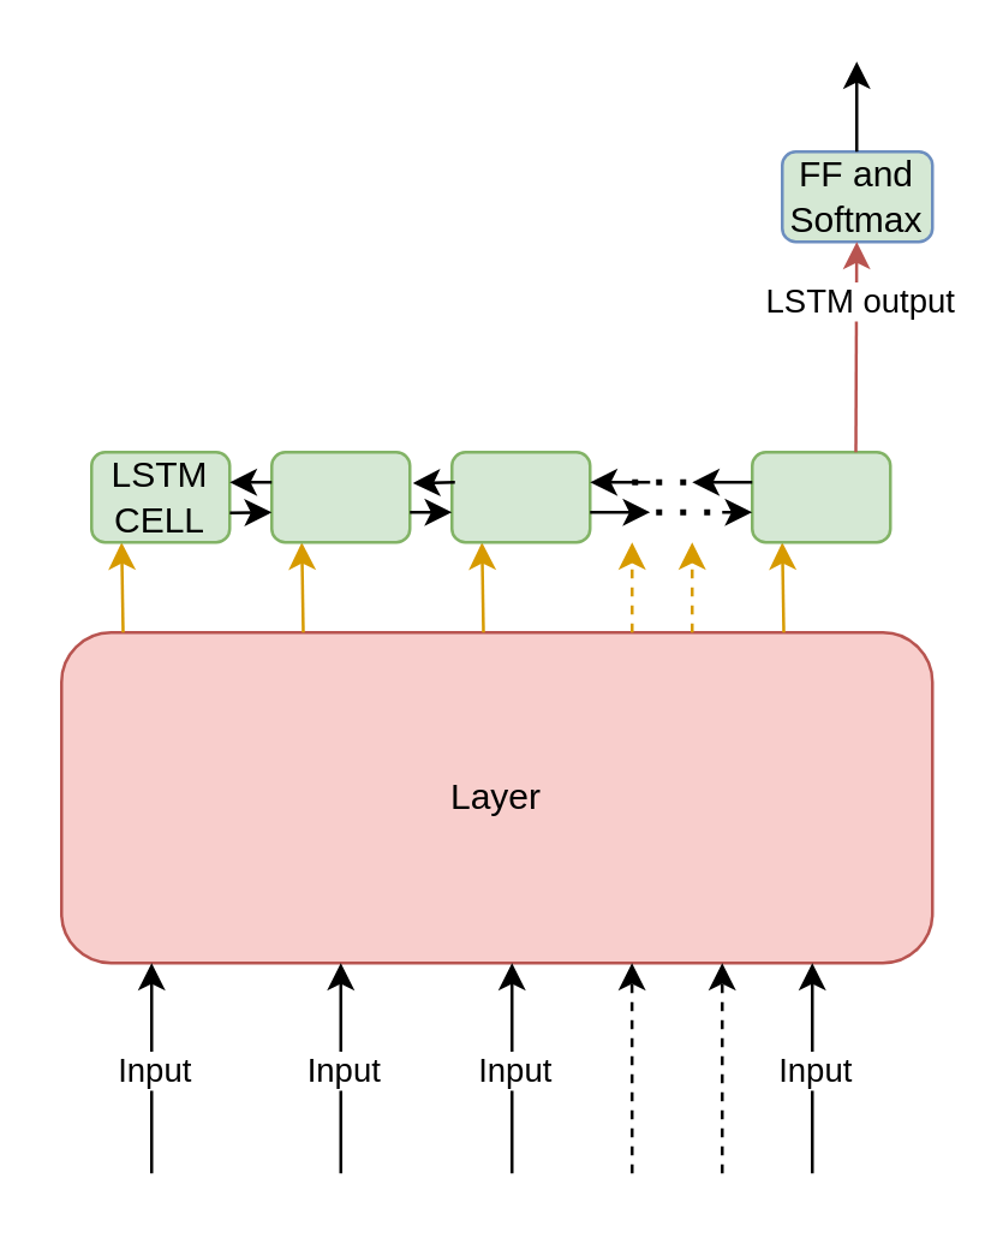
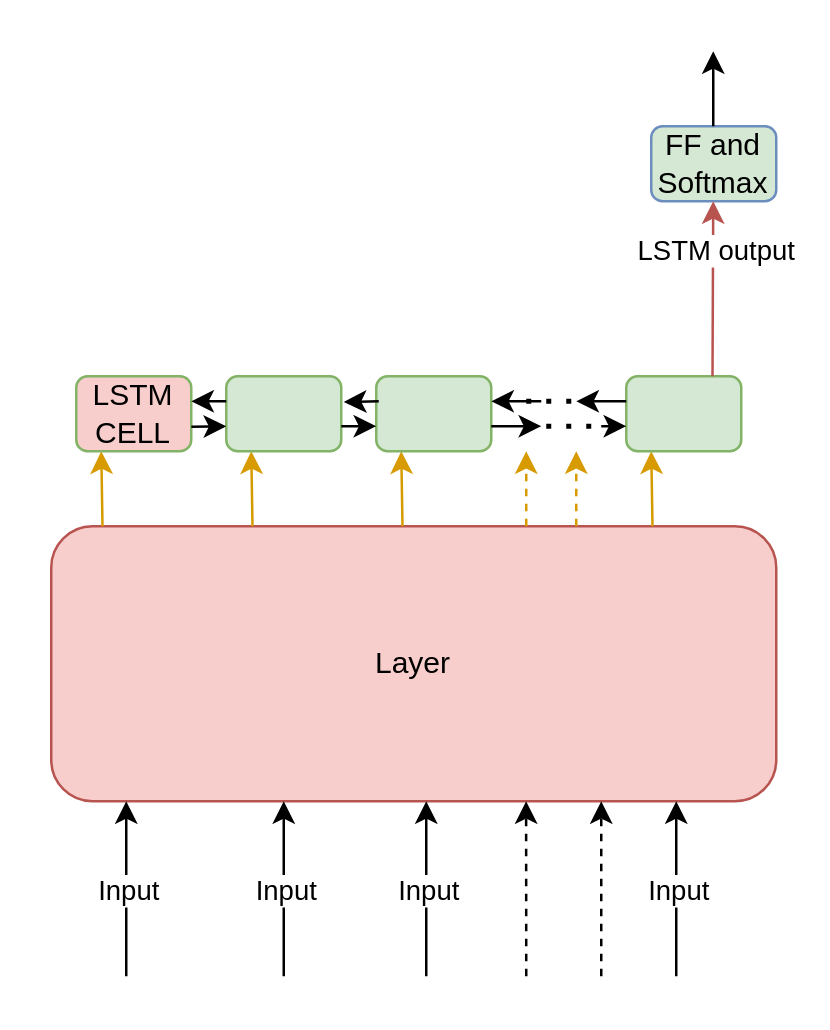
- <mxCell id="15" value="LSTM CELL" style="rounded=1;whiteSpace=wrap;html=1;fillColor=#d5e8d4;strokeColor=#82b366;" vertex="1" parent="1"><mxGeometry x="30" y="150" width="46" height="30" as="geometry" /></mxCell>
+ <mxCell id="15" value="LSTM CELL" style="rounded=1;whiteSpace=wrap;html=1;fillColor=#f8cecc;strokeColor=#82b366;" vertex="1" parent="1"><mxGeometry x="30" y="150" width="46" height="30" as="geometry" /></mxCell>
